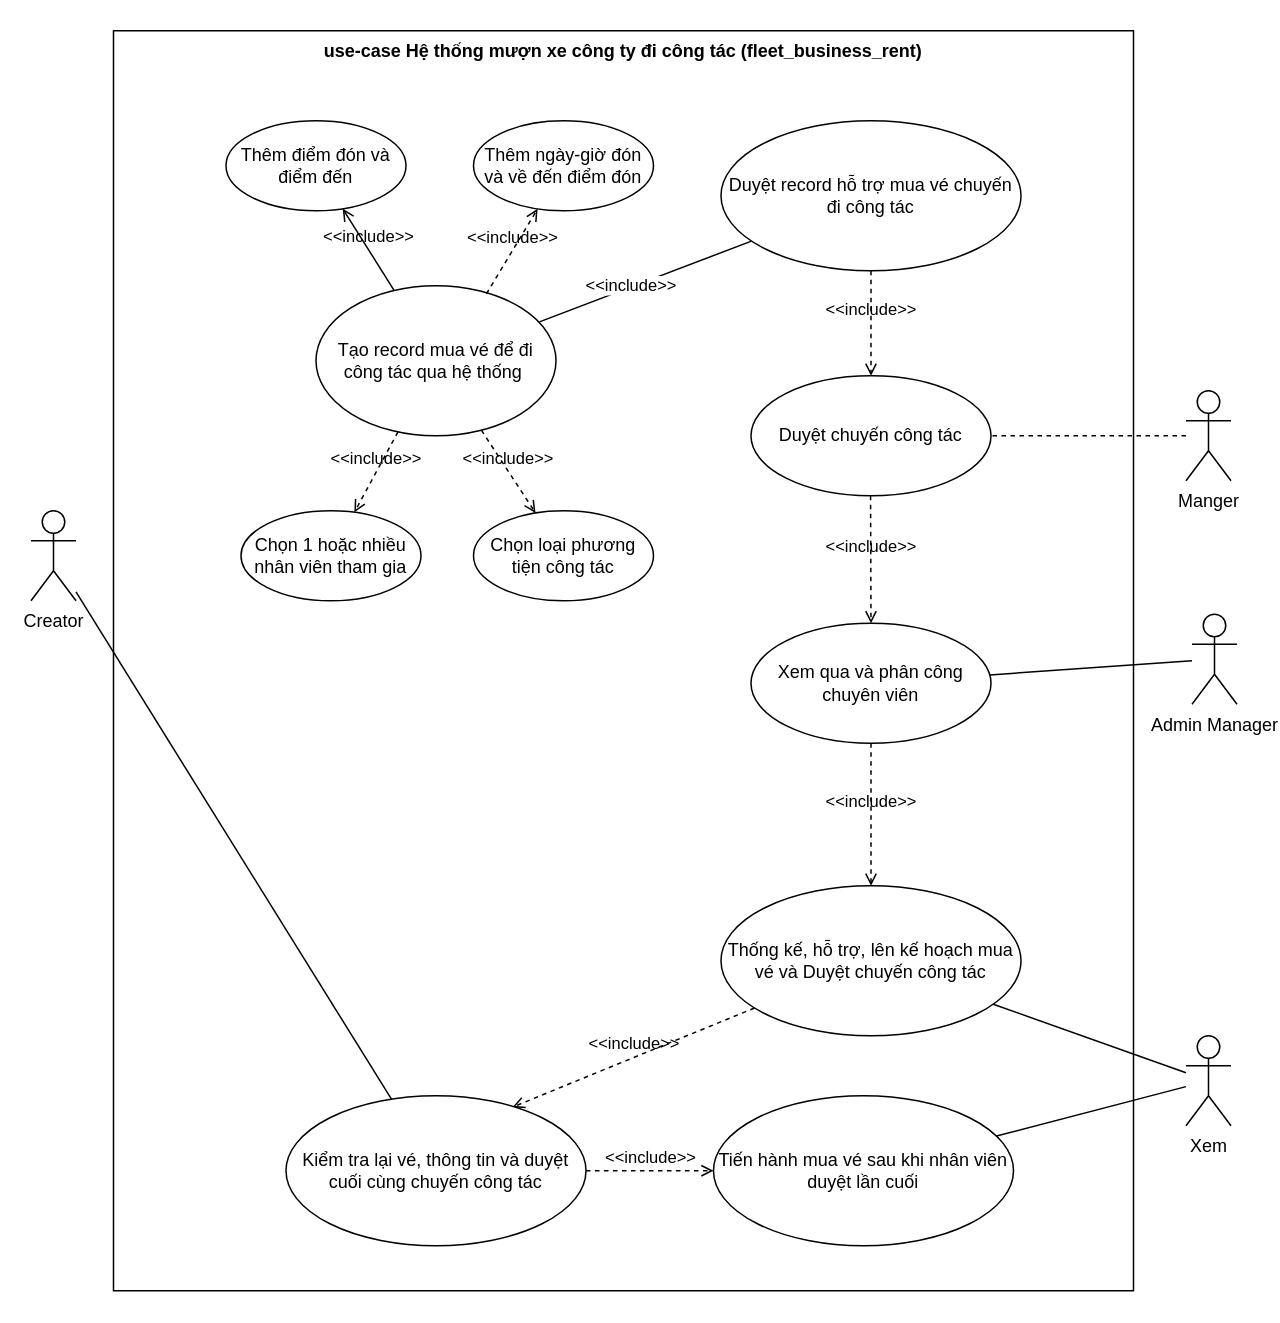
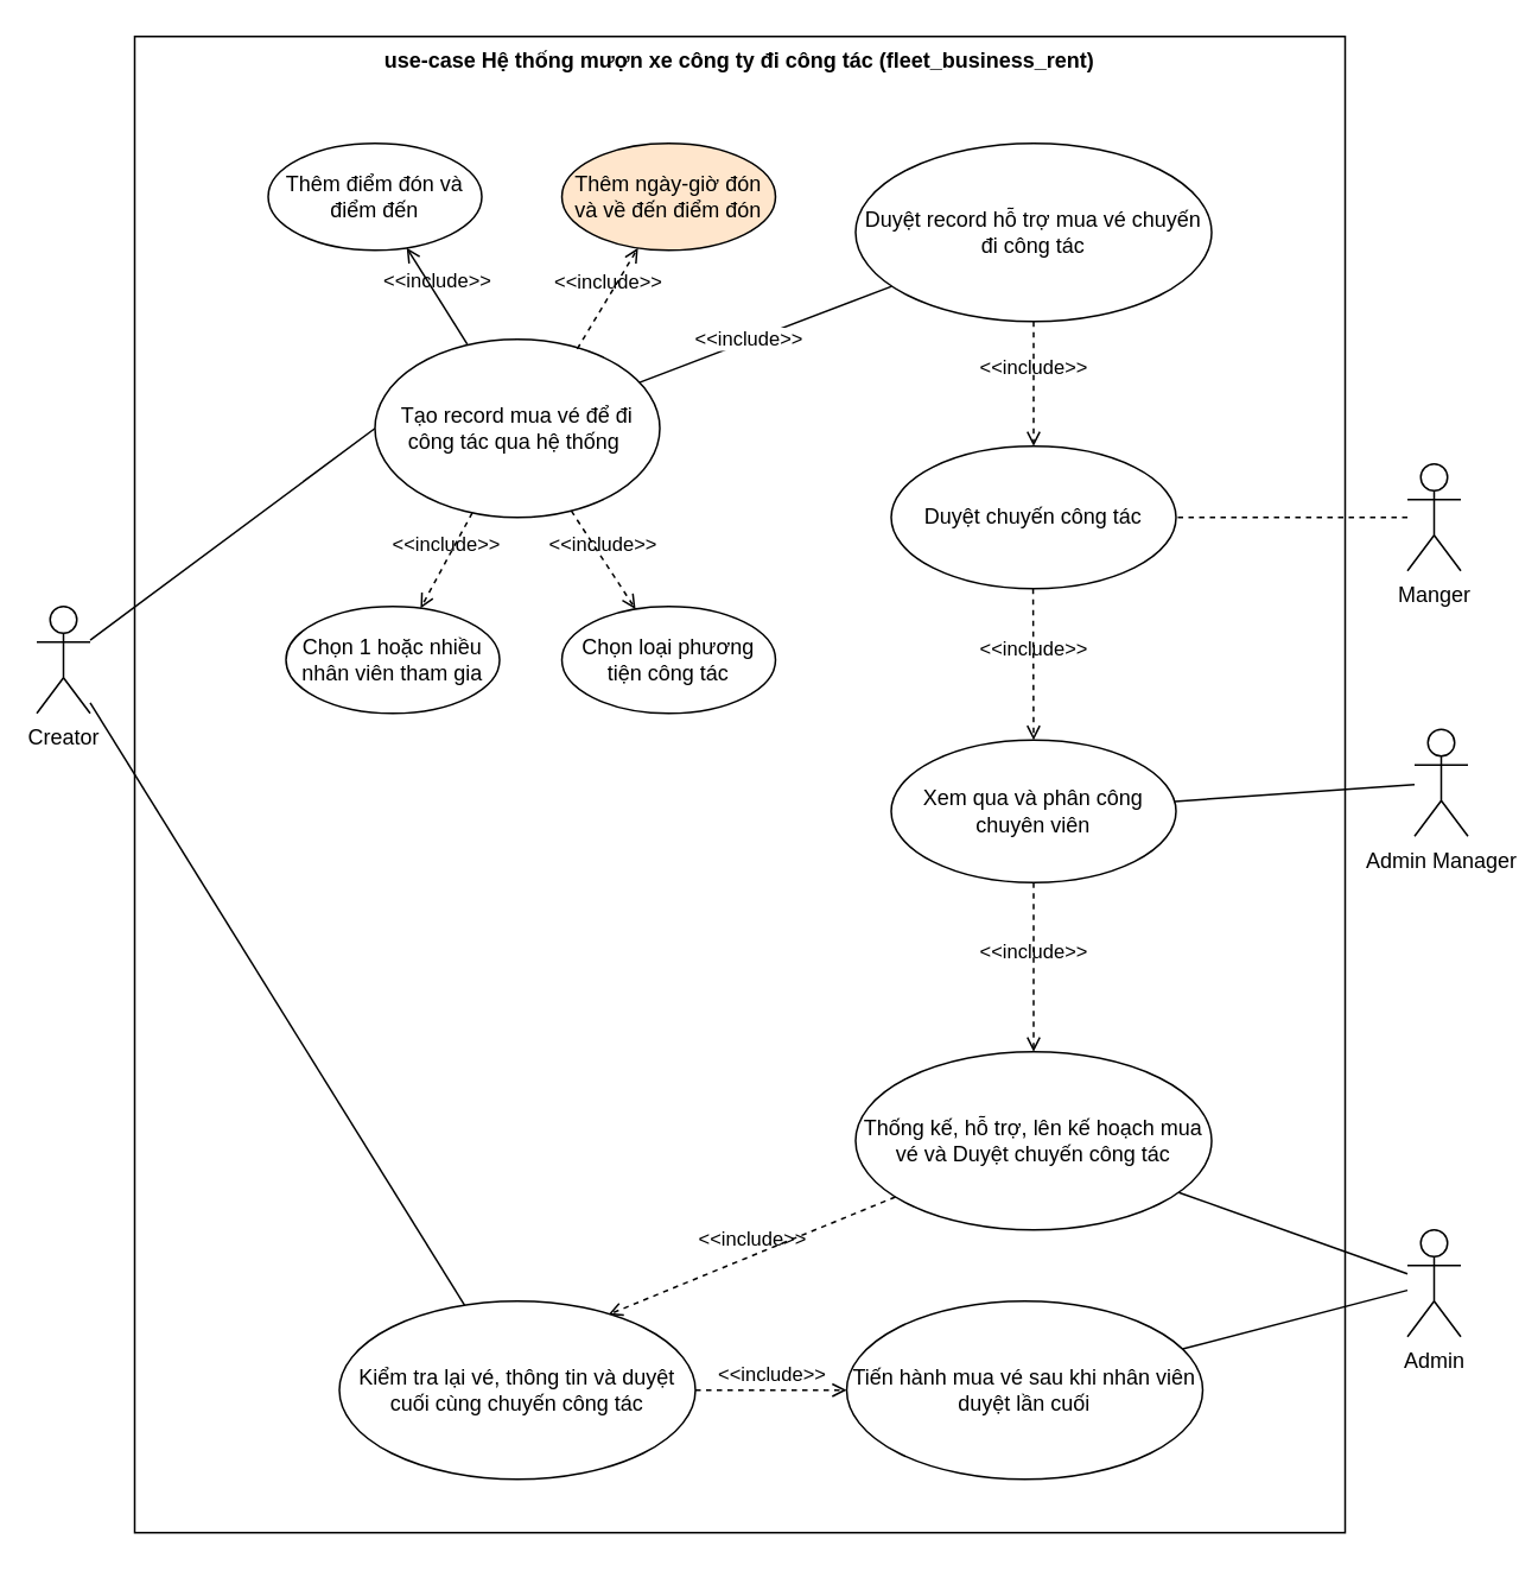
- <mxCell id="11" value="Thêm ngày-giờ đón và về đến điểm đón" style="ellipse;whiteSpace=wrap;html=1;" parent="1" vertex="1"><mxGeometry x="315" y="80" width="120" height="60" as="geometry" /></mxCell>
+ <mxCell id="11" value="Thêm ngày-giờ đón và về đến điểm đón" style="ellipse;whiteSpace=wrap;html=1;fillColor=#ffe6cc;" parent="1" vertex="1"><mxGeometry x="315" y="80" width="120" height="60" as="geometry" /></mxCell>
+ <mxCell id="3" style="edgeStyle=none;html=1;entryX=0;entryY=0.5;entryDx=0;entryDy=0;fontFamily=Helvetica;fontSize=12;fontColor=default;endArrow=none;endFill=0;" parent="1" source="5" target="8" edge="1"><mxGeometry relative="1" as="geometry" /></mxCell>
- <mxCell id="23" value="Xem" style="shape=umlActor;html=1;verticalLabelPosition=bottom;verticalAlign=top;align=center;" parent="1" vertex="1"><mxGeometry x="790" y="690" width="30" height="60" as="geometry" /></mxCell>
+ <mxCell id="23" value="Admin" style="shape=umlActor;html=1;verticalLabelPosition=bottom;verticalAlign=top;align=center;" parent="1" vertex="1"><mxGeometry x="790" y="690" width="30" height="60" as="geometry" /></mxCell>
